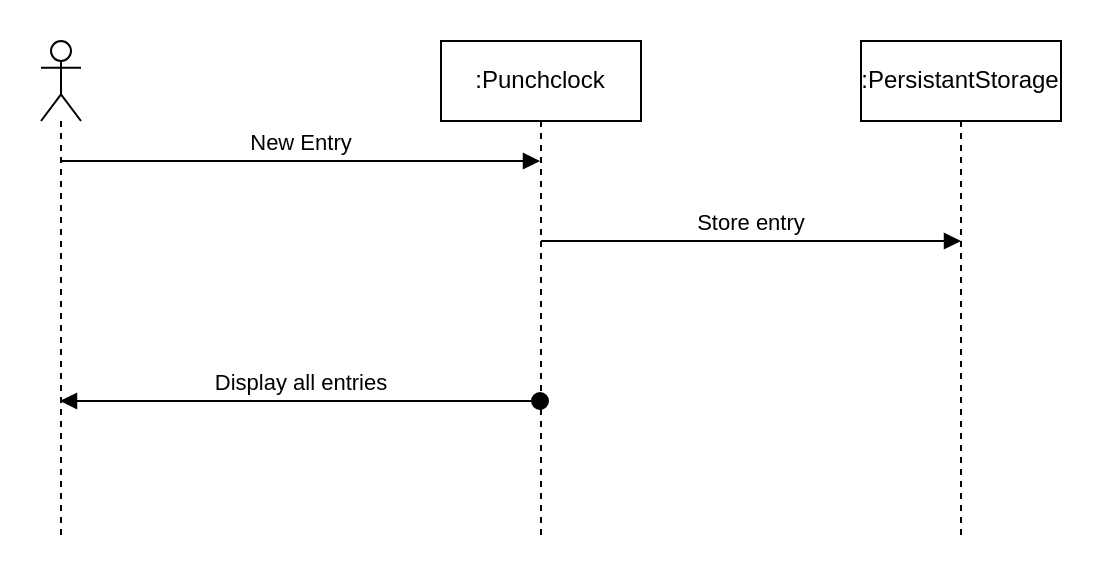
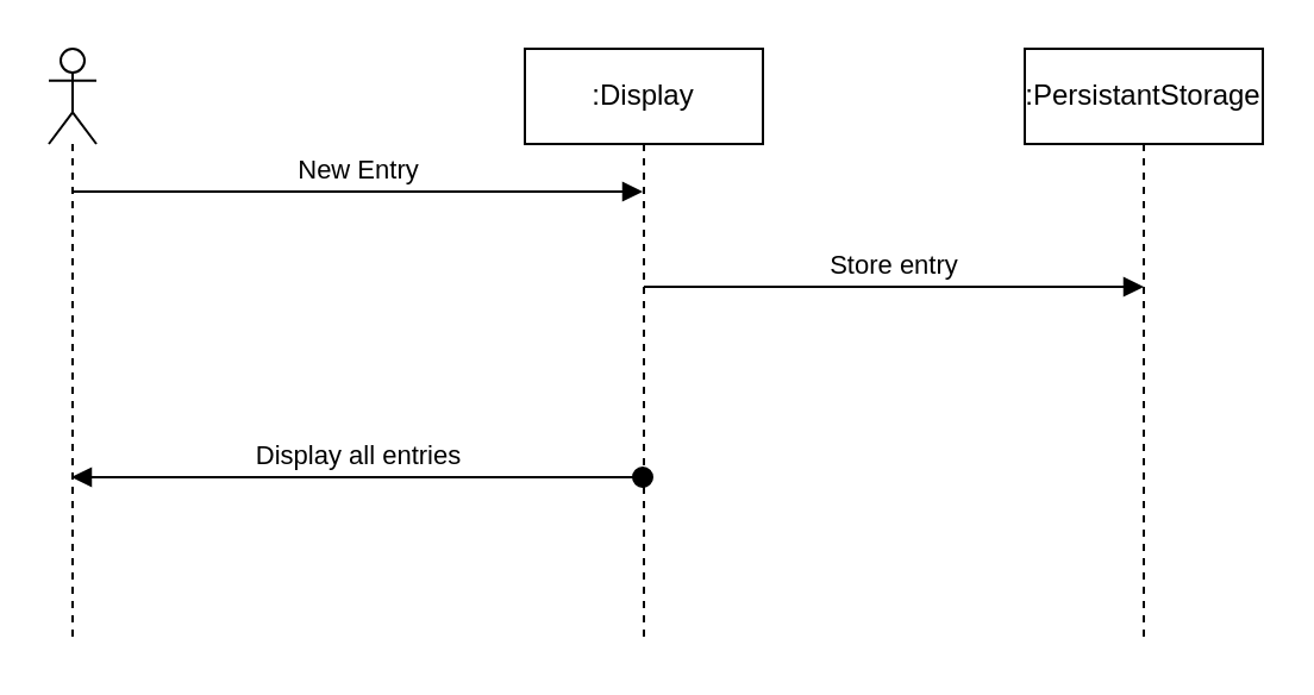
- <mxCell id="2" value=":Punchclock" style="shape=umlLifeline;perimeter=lifelinePerimeter;whiteSpace=wrap;html=1;container=1;collapsible=0;recursiveResize=0;outlineConnect=0;" vertex="1" parent="1"><mxGeometry x="220" y="20" width="100" height="250" as="geometry" /></mxCell>
+ <mxCell id="2" value=":Display" style="shape=umlLifeline;perimeter=lifelinePerimeter;whiteSpace=wrap;html=1;container=1;collapsible=0;recursiveResize=0;outlineConnect=0;" vertex="1" parent="1"><mxGeometry x="220" y="20" width="100" height="250" as="geometry" /></mxCell>
